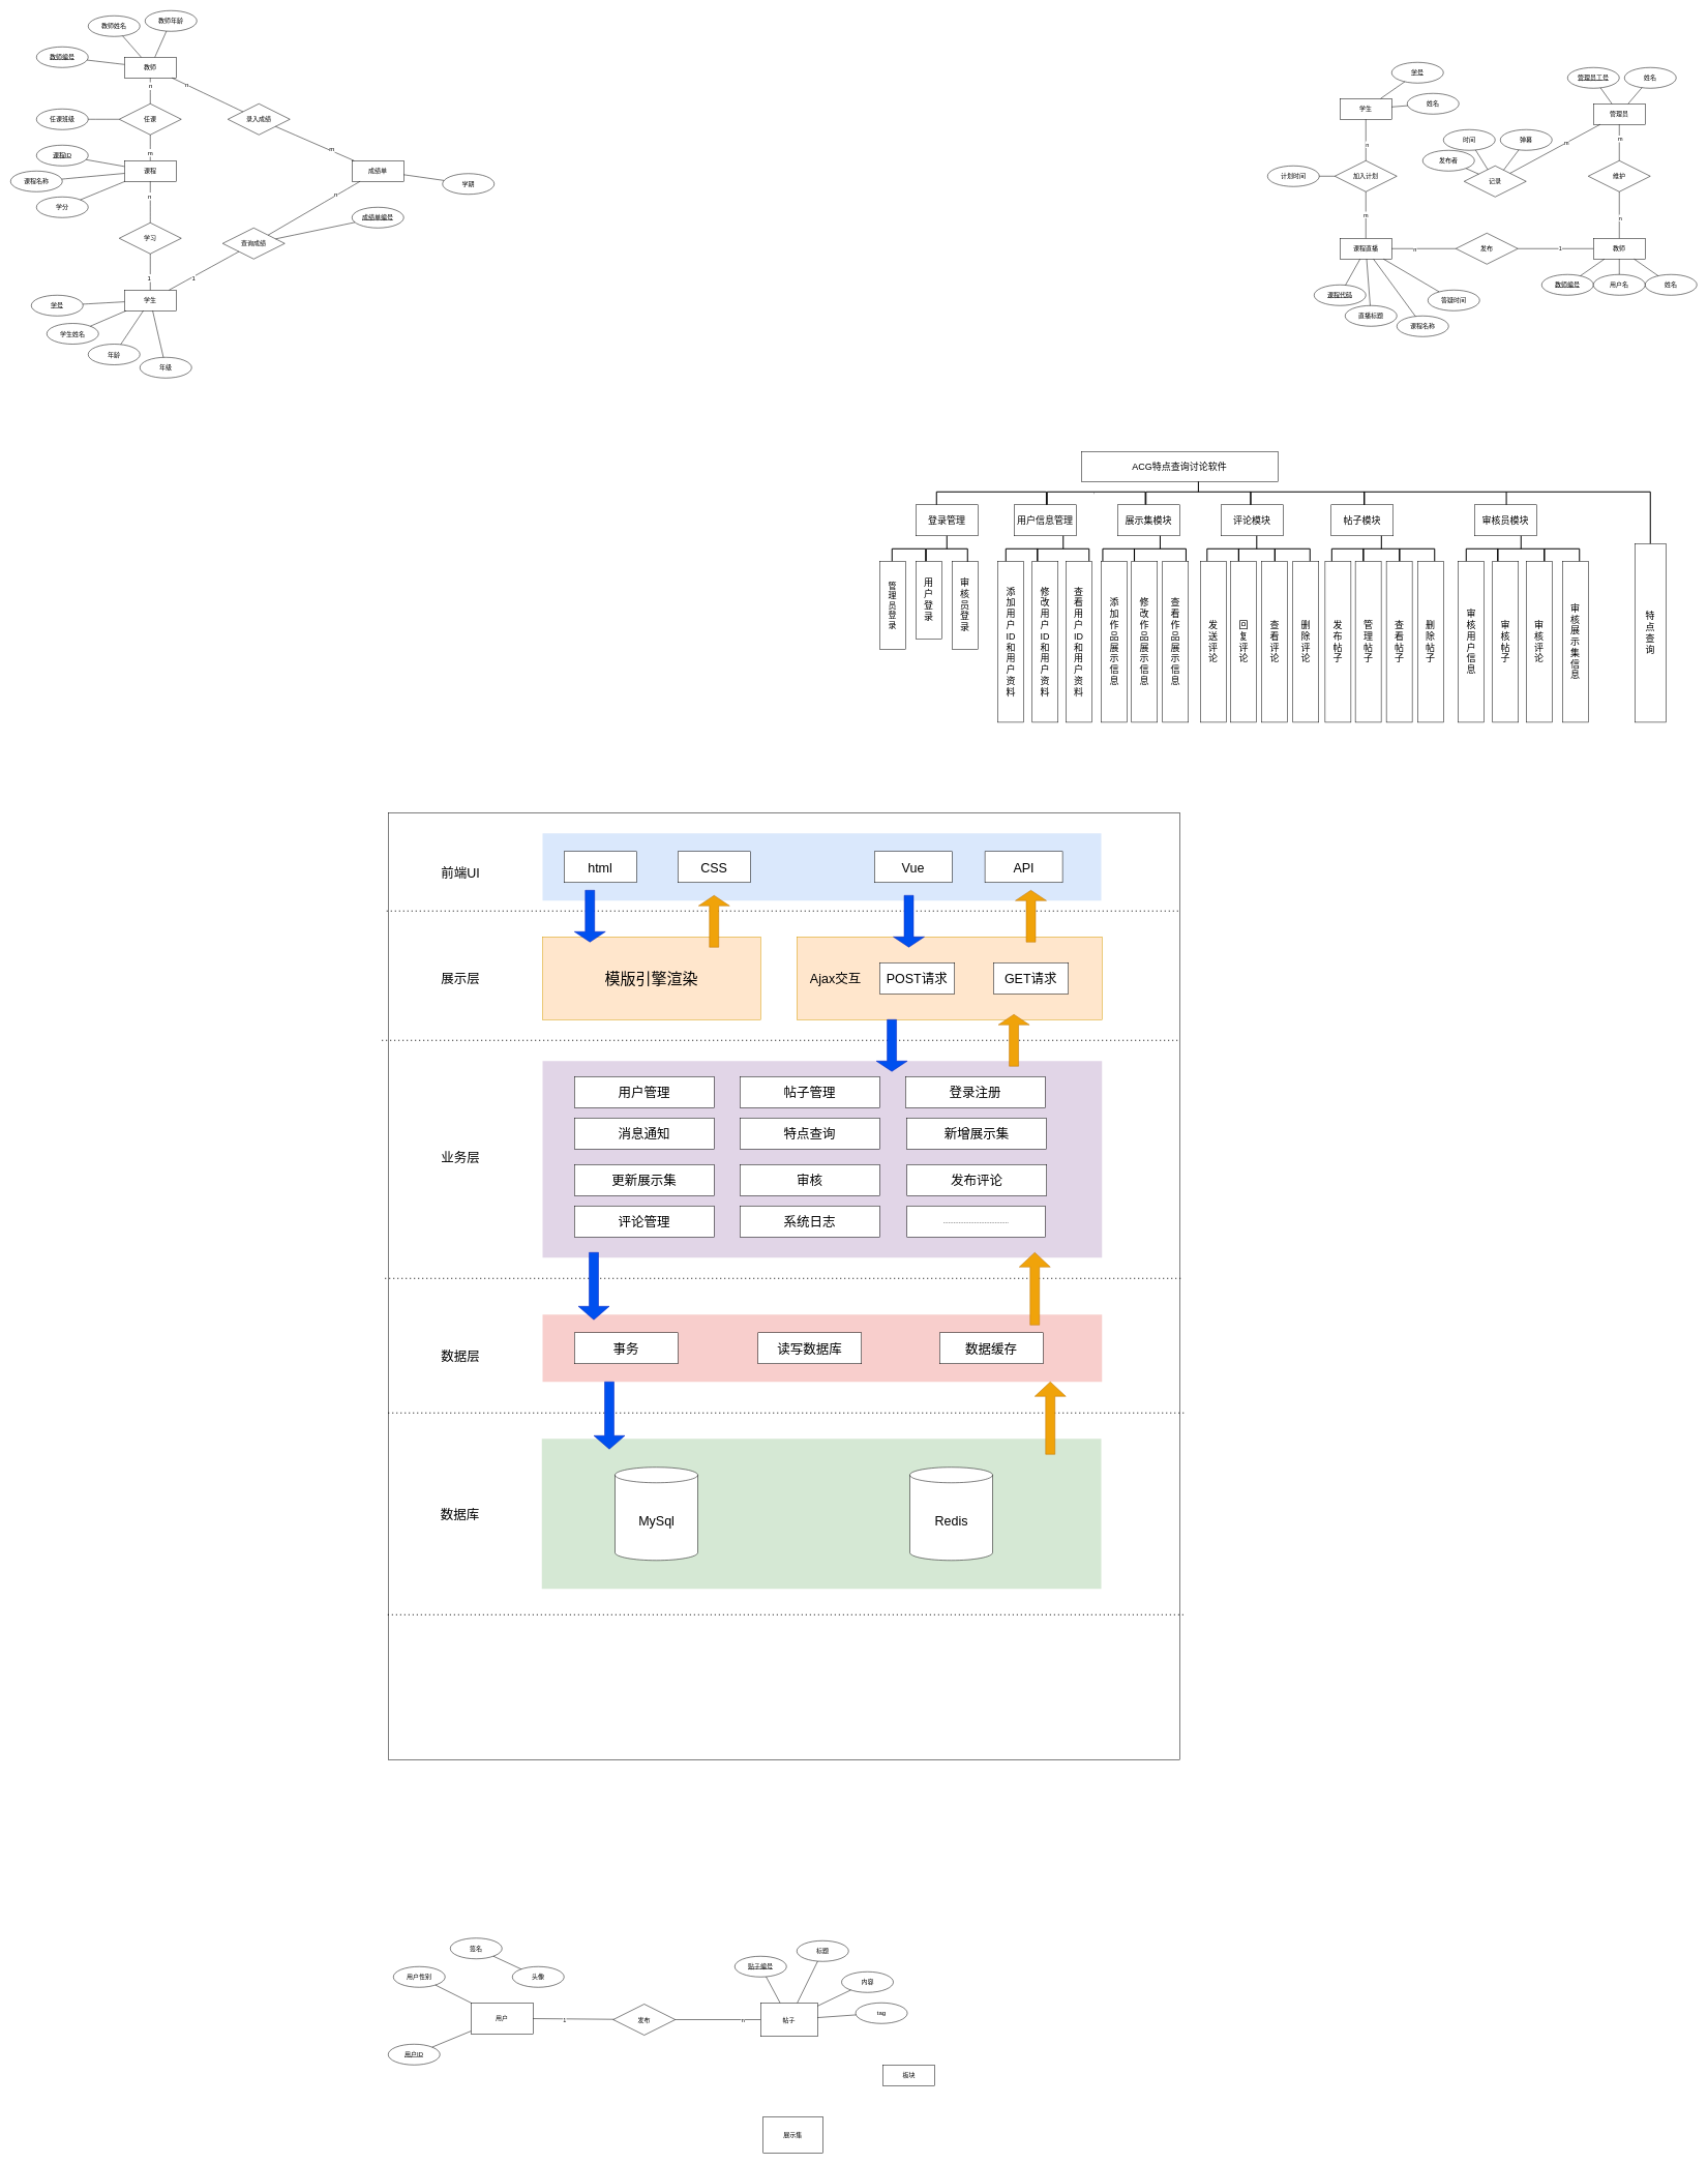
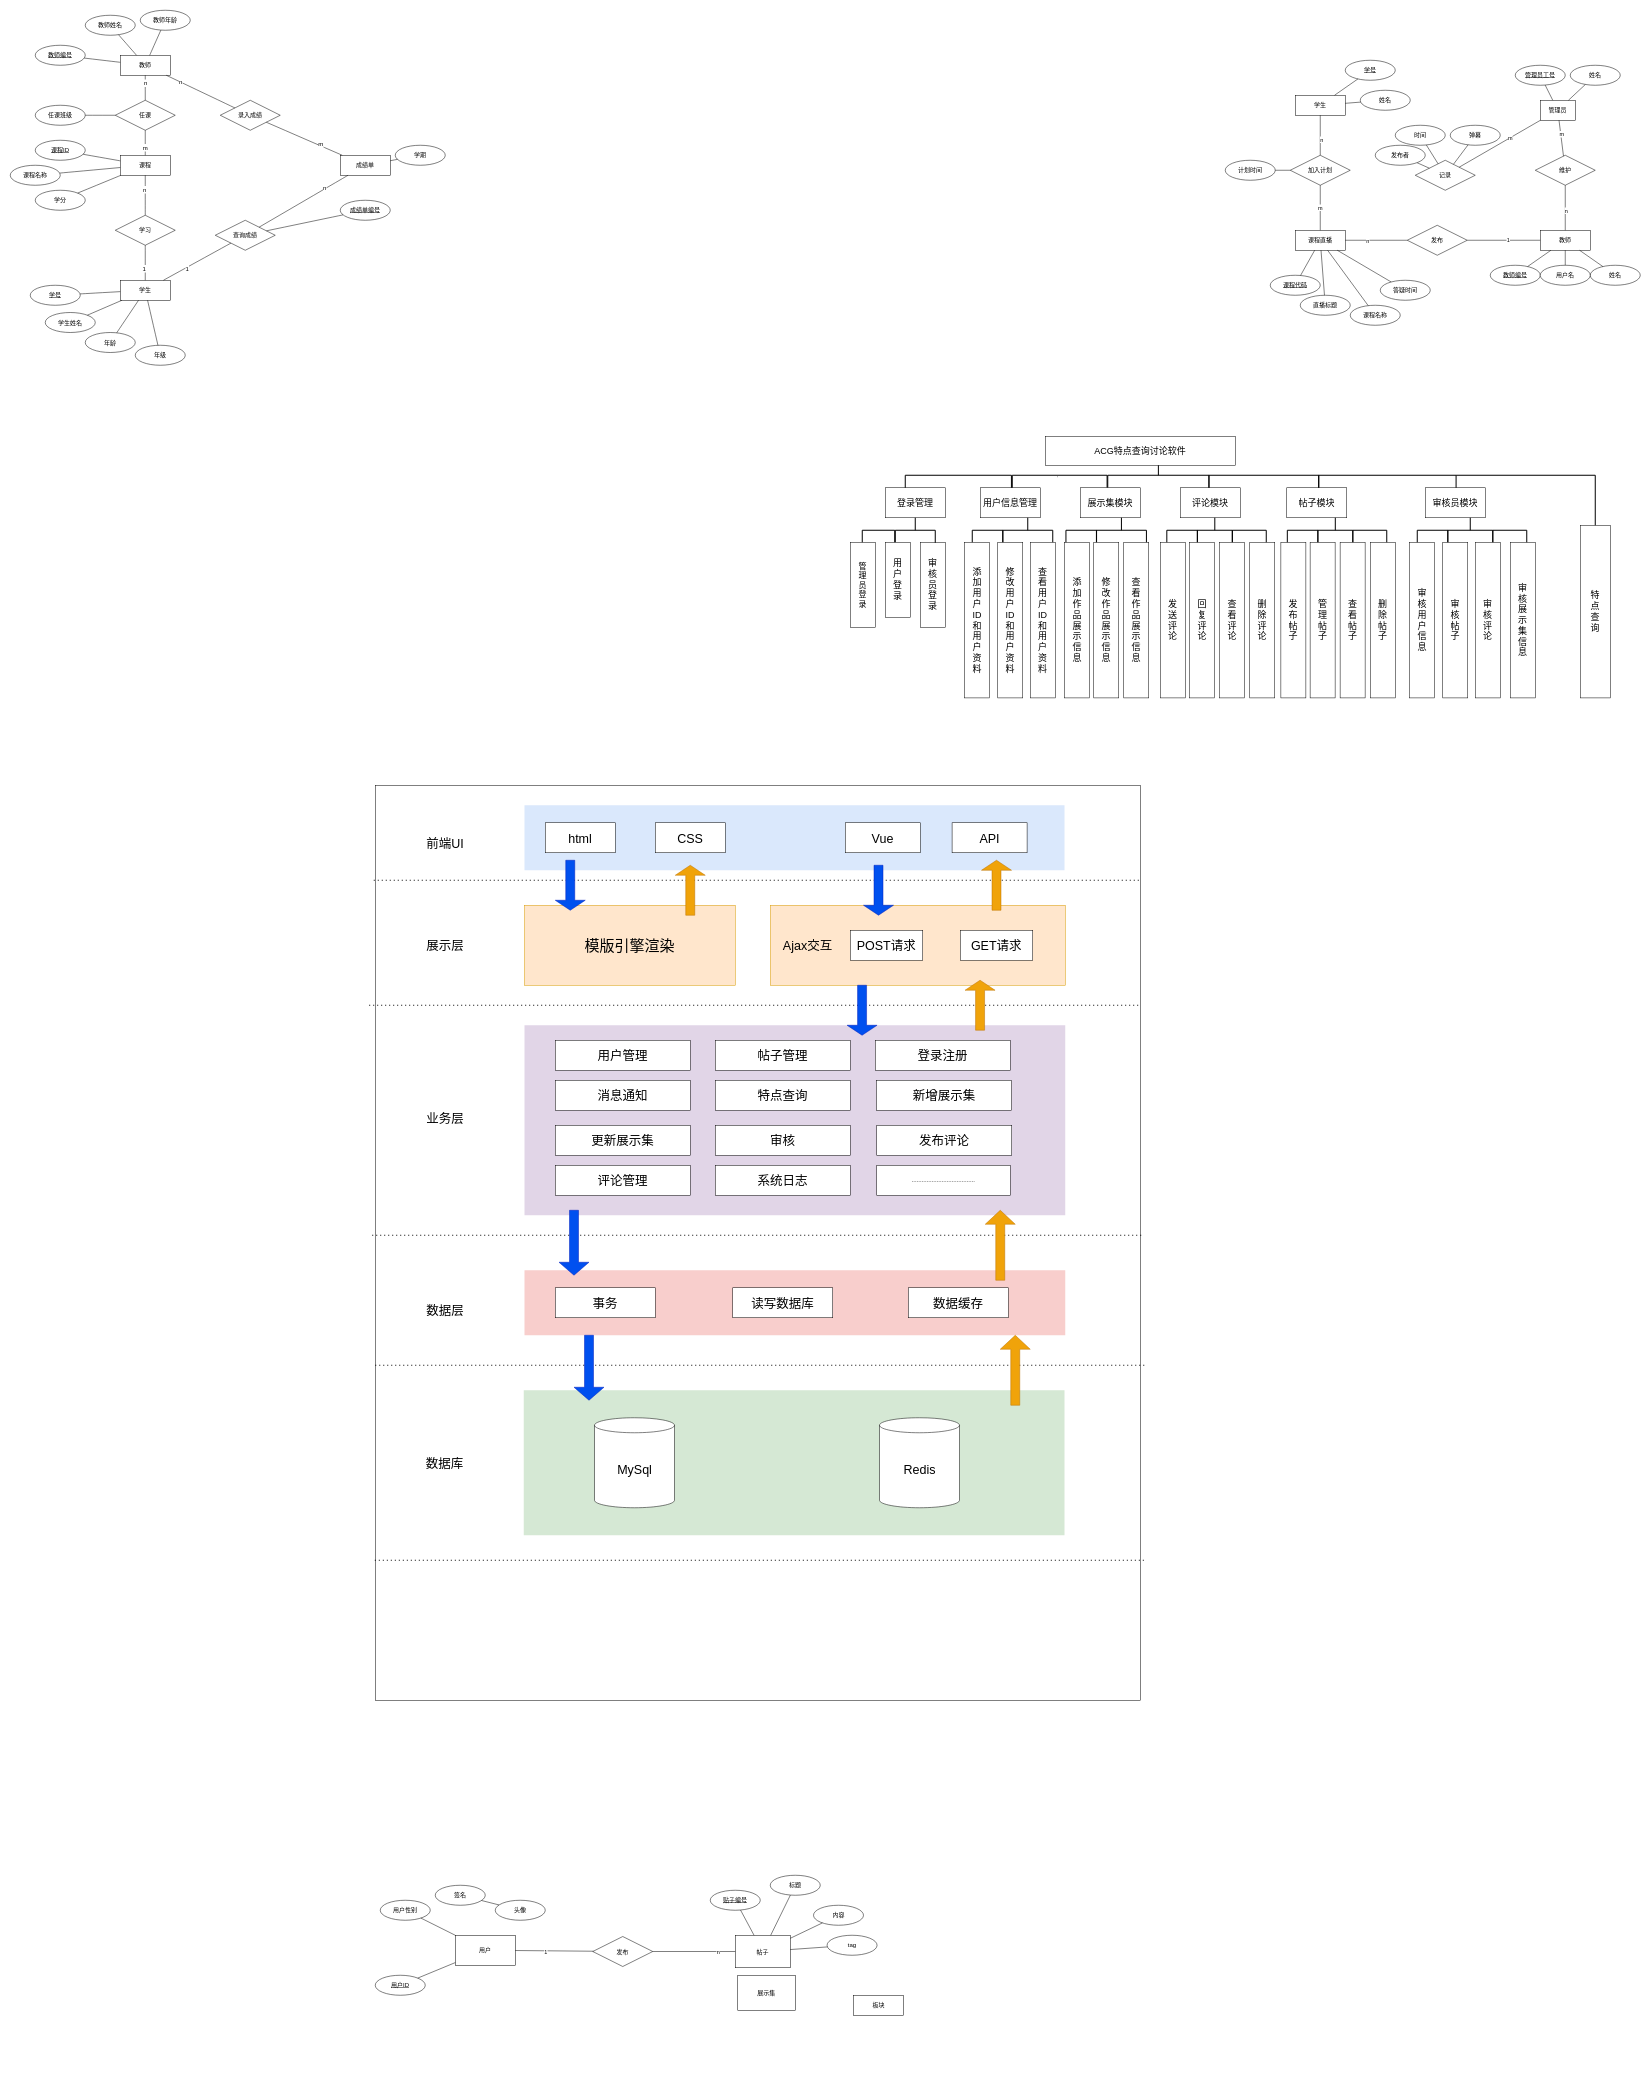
- <mxCell id="19" value="管理员" style="whiteSpace=wrap;html=1;align=center;" parent="1" vertex="1"><mxGeometry x="3080" y="200" width="100" height="40" as="geometry" /></mxCell>
+ <mxCell id="19" value="管理员" style="whiteSpace=wrap;html=1;align=center;" parent="1" vertex="1"><mxGeometry x="3080" y="200" width="70" height="40" as="geometry" /></mxCell>
- <mxCell id="229" value="学期" style="ellipse;whiteSpace=wrap;html=1;align=center;" vertex="1" parent="1"><mxGeometry x="855" y="335" width="100" height="40" as="geometry" /></mxCell>
+ <mxCell id="229" value="学期" style="ellipse;whiteSpace=wrap;html=1;align=center;" vertex="1" parent="1"><mxGeometry x="790" y="290" width="100" height="40" as="geometry" /></mxCell>
- <mxCell id="162" value="签名" style="ellipse;whiteSpace=wrap;html=1;align=center;" parent="1" vertex="1"><mxGeometry x="870" y="3745" width="100" height="40" as="geometry" /></mxCell>
+ <mxCell id="162" value="签名" style="ellipse;whiteSpace=wrap;html=1;align=center;" parent="1" vertex="1"><mxGeometry x="870" y="3770" width="100" height="40" as="geometry" /></mxCell>
- <mxCell id="159" value="展示集" style="whiteSpace=wrap;html=1;align=center;" parent="1" vertex="1"><mxGeometry x="1475" y="4090" width="115" height="70" as="geometry" /></mxCell>
+ <mxCell id="159" value="展示集" style="whiteSpace=wrap;html=1;align=center;" parent="1" vertex="1"><mxGeometry x="1475" y="3950" width="115" height="70" as="geometry" /></mxCell>
